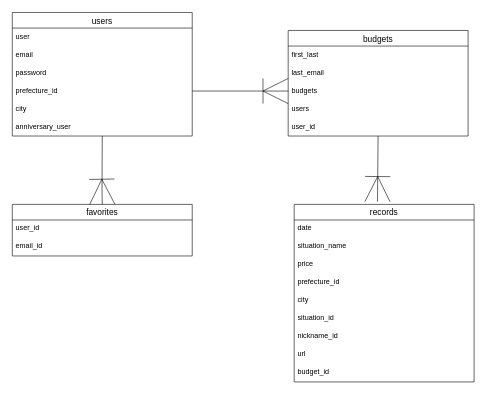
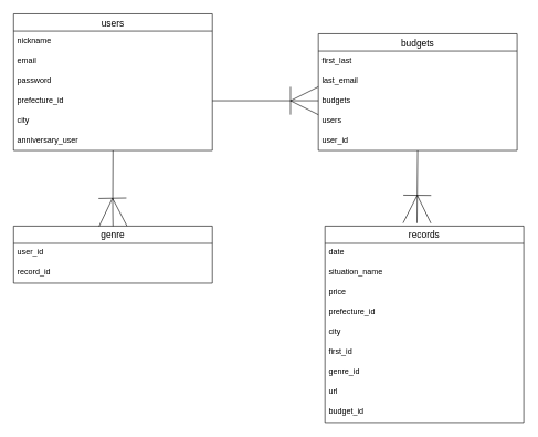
- <mxCell id="3" value="user" style="text;strokeColor=none;fillColor=none;spacingLeft=4;spacingRight=4;overflow=hidden;rotatable=0;points=[[0,0.5],[1,0.5]];portConstraint=eastwest;fontSize=12;" vertex="1" parent="2"><mxGeometry y="26" width="300" height="30" as="geometry" /></mxCell>
+ <mxCell id="3" value="nickname" style="text;strokeColor=none;fillColor=none;spacingLeft=4;spacingRight=4;overflow=hidden;rotatable=0;points=[[0,0.5],[1,0.5]];portConstraint=eastwest;fontSize=12;" vertex="1" parent="2"><mxGeometry y="26" width="300" height="30" as="geometry" /></mxCell>
- <mxCell id="25" value="favorites" style="swimlane;fontStyle=0;childLayout=stackLayout;horizontal=1;startSize=26;horizontalStack=0;resizeParent=1;resizeParentMax=0;resizeLast=0;collapsible=1;marginBottom=0;align=center;fontSize=14;" vertex="1" parent="1"><mxGeometry x="20" y="340" width="300" height="86" as="geometry" /></mxCell>
+ <mxCell id="25" value="genre" style="swimlane;fontStyle=0;childLayout=stackLayout;horizontal=1;startSize=26;horizontalStack=0;resizeParent=1;resizeParentMax=0;resizeLast=0;collapsible=1;marginBottom=0;align=center;fontSize=14;" vertex="1" parent="1"><mxGeometry x="20" y="340" width="300" height="86" as="geometry" /></mxCell>
- <mxCell id="27" value="email_id" style="text;strokeColor=none;fillColor=none;spacingLeft=4;spacingRight=4;overflow=hidden;rotatable=0;points=[[0,0.5],[1,0.5]];portConstraint=eastwest;fontSize=12;" vertex="1" parent="25"><mxGeometry y="56" width="300" height="30" as="geometry" /></mxCell>
+ <mxCell id="27" value="record_id" style="text;strokeColor=none;fillColor=none;spacingLeft=4;spacingRight=4;overflow=hidden;rotatable=0;points=[[0,0.5],[1,0.5]];portConstraint=eastwest;fontSize=12;" vertex="1" parent="25"><mxGeometry y="56" width="300" height="30" as="geometry" /></mxCell>
- <mxCell id="21" value="situation_id&#10;&#10;&#10;" style="text;strokeColor=none;fillColor=none;spacingLeft=4;spacingRight=4;overflow=hidden;rotatable=0;points=[[0,0.5],[1,0.5]];portConstraint=eastwest;fontSize=12;" vertex="1" parent="15"><mxGeometry y="176" width="300" height="30" as="geometry" /></mxCell>
+ <mxCell id="21" value="first_id&#10;&#10;&#10;" style="text;strokeColor=none;fillColor=none;spacingLeft=4;spacingRight=4;overflow=hidden;rotatable=0;points=[[0,0.5],[1,0.5]];portConstraint=eastwest;fontSize=12;" vertex="1" parent="15"><mxGeometry y="176" width="300" height="30" as="geometry" /></mxCell>
- <mxCell id="22" value="nickname_id" style="text;strokeColor=none;fillColor=none;spacingLeft=4;spacingRight=4;overflow=hidden;rotatable=0;points=[[0,0.5],[1,0.5]];portConstraint=eastwest;fontSize=12;" vertex="1" parent="15"><mxGeometry y="206" width="300" height="30" as="geometry" /></mxCell>
+ <mxCell id="22" value="genre_id" style="text;strokeColor=none;fillColor=none;spacingLeft=4;spacingRight=4;overflow=hidden;rotatable=0;points=[[0,0.5],[1,0.5]];portConstraint=eastwest;fontSize=12;" vertex="1" parent="15"><mxGeometry y="206" width="300" height="30" as="geometry" /></mxCell>
